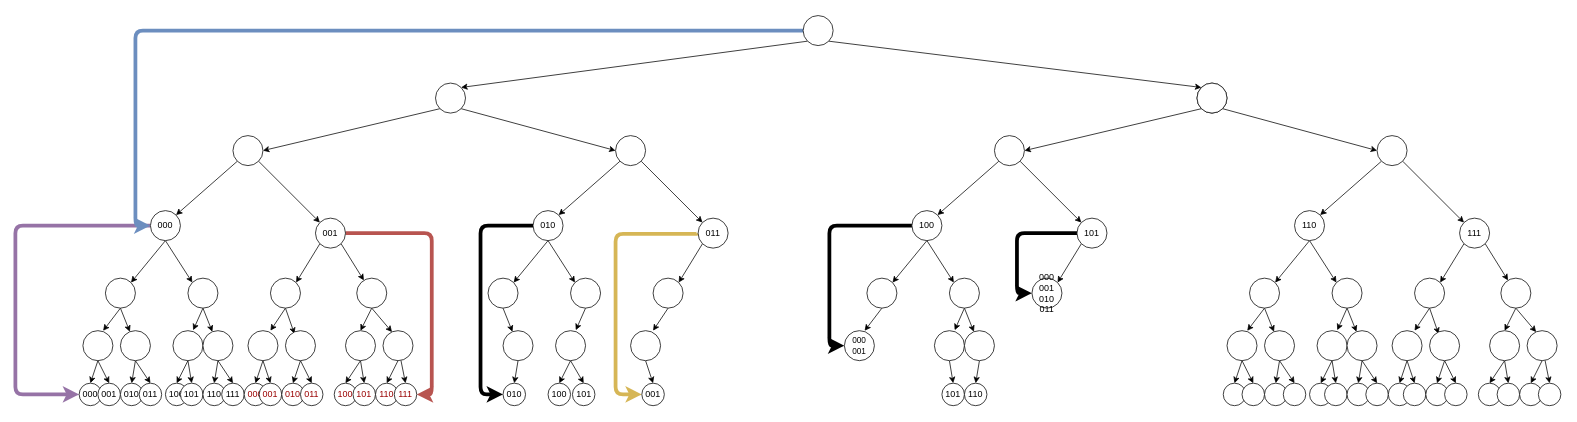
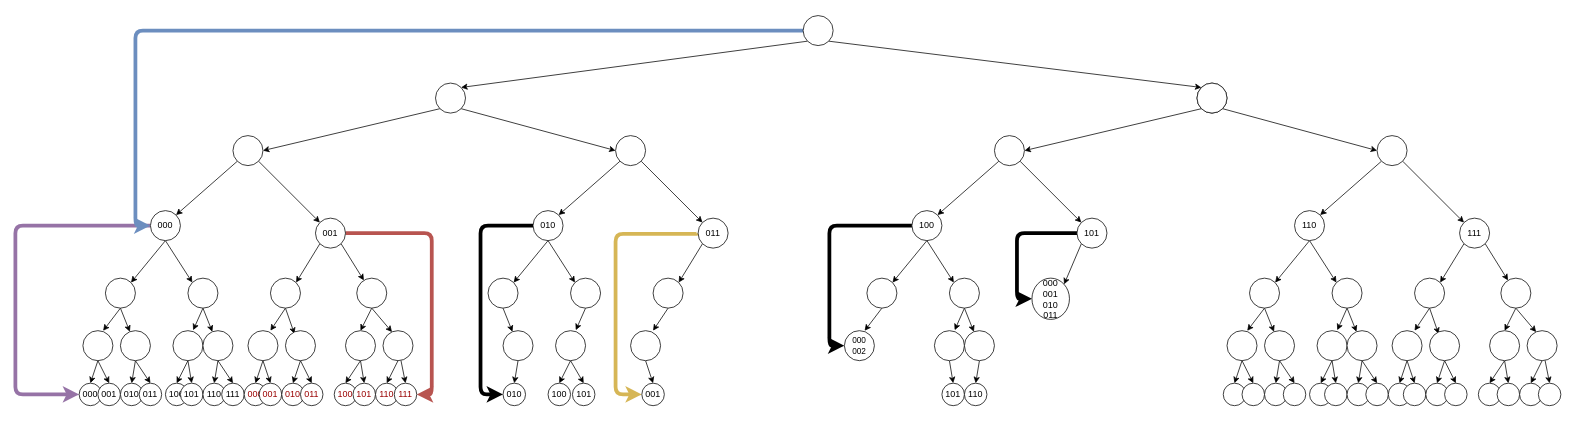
- <mxCell id="113" value="&lt;div&gt;000&lt;/div&gt;&lt;div&gt;001&lt;/div&gt;&lt;div&gt;010&lt;/div&gt;&lt;div&gt;011&lt;/div&gt;" style="ellipse;whiteSpace=wrap;html=1;aspect=fixed;" vertex="1" parent="1"><mxGeometry x="1375" y="370" width="40" height="40" as="geometry" /></mxCell>
+ <mxCell id="113" value="&lt;div&gt;000&lt;/div&gt;&lt;div&gt;001&lt;/div&gt;&lt;div&gt;010&lt;/div&gt;&lt;div&gt;011&lt;/div&gt;" style="ellipse;whiteSpace=wrap;html=1;aspect=fixed;" vertex="1" parent="1"><mxGeometry x="1375" y="370" width="50" height="55" as="geometry" /></mxCell>
- <mxCell id="119" value="&lt;div style=&quot;font-size: 11px&quot;&gt;&lt;font style=&quot;font-size: 11px&quot;&gt;000&lt;/font&gt;&lt;/div&gt;&lt;div style=&quot;font-size: 11px&quot;&gt;&lt;font style=&quot;font-size: 11px&quot;&gt;001&lt;/font&gt;&lt;/div&gt;" style="ellipse;whiteSpace=wrap;html=1;aspect=fixed;" vertex="1" parent="1"><mxGeometry x="1125" y="440" width="40" height="40" as="geometry" /></mxCell>
+ <mxCell id="119" value="&lt;div style=&quot;font-size: 11px&quot;&gt;&lt;font style=&quot;font-size: 11px&quot;&gt;000&lt;/font&gt;&lt;/div&gt;&lt;div style=&quot;font-size: 11px&quot;&gt;&lt;font style=&quot;font-size: 11px&quot;&gt;002&lt;/font&gt;&lt;/div&gt;" style="ellipse;whiteSpace=wrap;html=1;aspect=fixed;" vertex="1" parent="1"><mxGeometry x="1125" y="440" width="40" height="40" as="geometry" /></mxCell>
